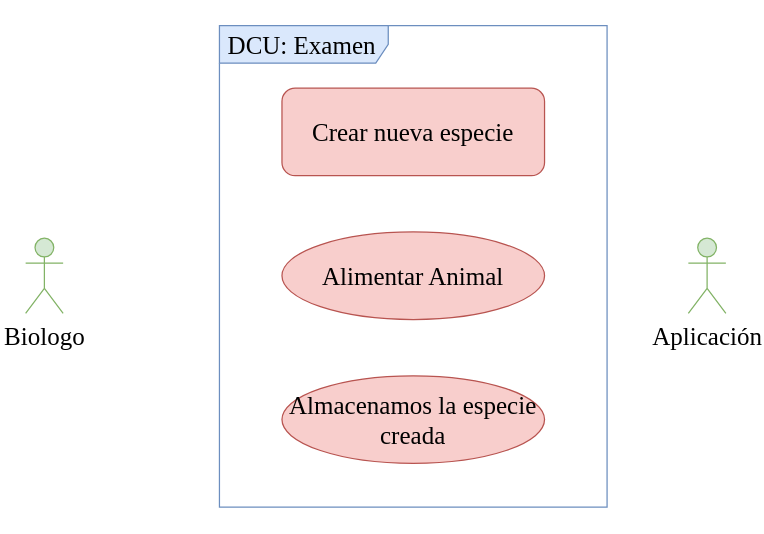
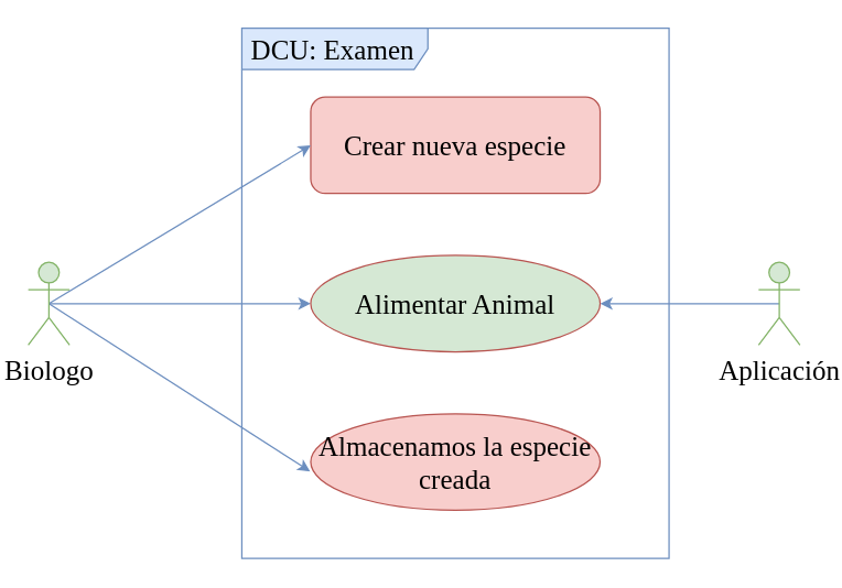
+ <mxCell id="4" style="edgeStyle=none;hachureGap=4;html=1;exitX=0.5;exitY=0.5;exitDx=0;exitDy=0;exitPerimeter=0;entryX=0;entryY=0.5;entryDx=0;entryDy=0;fontFamily=Architects Daughter;fontSource=https%3A%2F%2Ffonts.googleapis.com%2Fcss%3Ffamily%3DArchitects%2BDaughter;fontSize=16;fillColor=#dae8fc;strokeColor=#6c8ebf;" parent="1" source="7" target="3" edge="1"><mxGeometry relative="1" as="geometry" /></mxCell>
+ <mxCell id="5" style="edgeStyle=none;hachureGap=4;html=1;entryX=0;entryY=0.5;entryDx=0;entryDy=0;fontFamily=Architects Daughter;fontSource=https%3A%2F%2Ffonts.googleapis.com%2Fcss%3Ffamily%3DArchitects%2BDaughter;fontSize=16;exitX=0.5;exitY=0.5;exitDx=0;exitDy=0;exitPerimeter=0;fillColor=#dae8fc;strokeColor=#6c8ebf;" parent="1" source="7" target="11" edge="1"><mxGeometry relative="1" as="geometry" /></mxCell>
- <mxCell id="11" value="Alimentar Animal" style="ellipse;whiteSpace=wrap;html=1;hachureGap=4;fontFamily=Architects Daughter;fontSource=https%3A%2F%2Ffonts.googleapis.com%2Fcss%3Ffamily%3DArchitects%2BDaughter;fontSize=20;fillColor=#f8cecc;strokeColor=#b85450;" parent="1" vertex="1"><mxGeometry x="225" y="185" width="210" height="70" as="geometry" /></mxCell>
+ <mxCell id="11" value="Alimentar Animal" style="ellipse;whiteSpace=wrap;html=1;hachureGap=4;fontFamily=Architects Daughter;fontSource=https%3A%2F%2Ffonts.googleapis.com%2Fcss%3Ffamily%3DArchitects%2BDaughter;fontSize=20;fillColor=#d5e8d4;strokeColor=#b85450;" parent="1" vertex="1"><mxGeometry x="225" y="185" width="210" height="70" as="geometry" /></mxCell>
+ <mxCell id="8" style="edgeStyle=none;hachureGap=4;html=1;exitX=0.5;exitY=0.5;exitDx=0;exitDy=0;exitPerimeter=0;entryX=1;entryY=0.5;entryDx=0;entryDy=0;fontFamily=Architects Daughter;fontSource=https%3A%2F%2Ffonts.googleapis.com%2Fcss%3Ffamily%3DArchitects%2BDaughter;fontSize=16;fillColor=#dae8fc;strokeColor=#6c8ebf;" parent="1" source="9" target="11" edge="1"><mxGeometry relative="1" as="geometry"><mxPoint x="435" y="215" as="targetPoint" /></mxGeometry></mxCell>
+ <mxCell id="6" style="edgeStyle=none;hachureGap=4;html=1;entryX=-0.002;entryY=0.598;entryDx=0;entryDy=0;entryPerimeter=0;fontFamily=Architects Daughter;fontSource=https%3A%2F%2Ffonts.googleapis.com%2Fcss%3Ffamily%3DArchitects%2BDaughter;fontSize=16;fillColor=#dae8fc;strokeColor=#6c8ebf;exitX=0.5;exitY=0.5;exitDx=0;exitDy=0;exitPerimeter=0;" parent="1" source="7" target="10" edge="1"><mxGeometry relative="1" as="geometry" /></mxCell>
